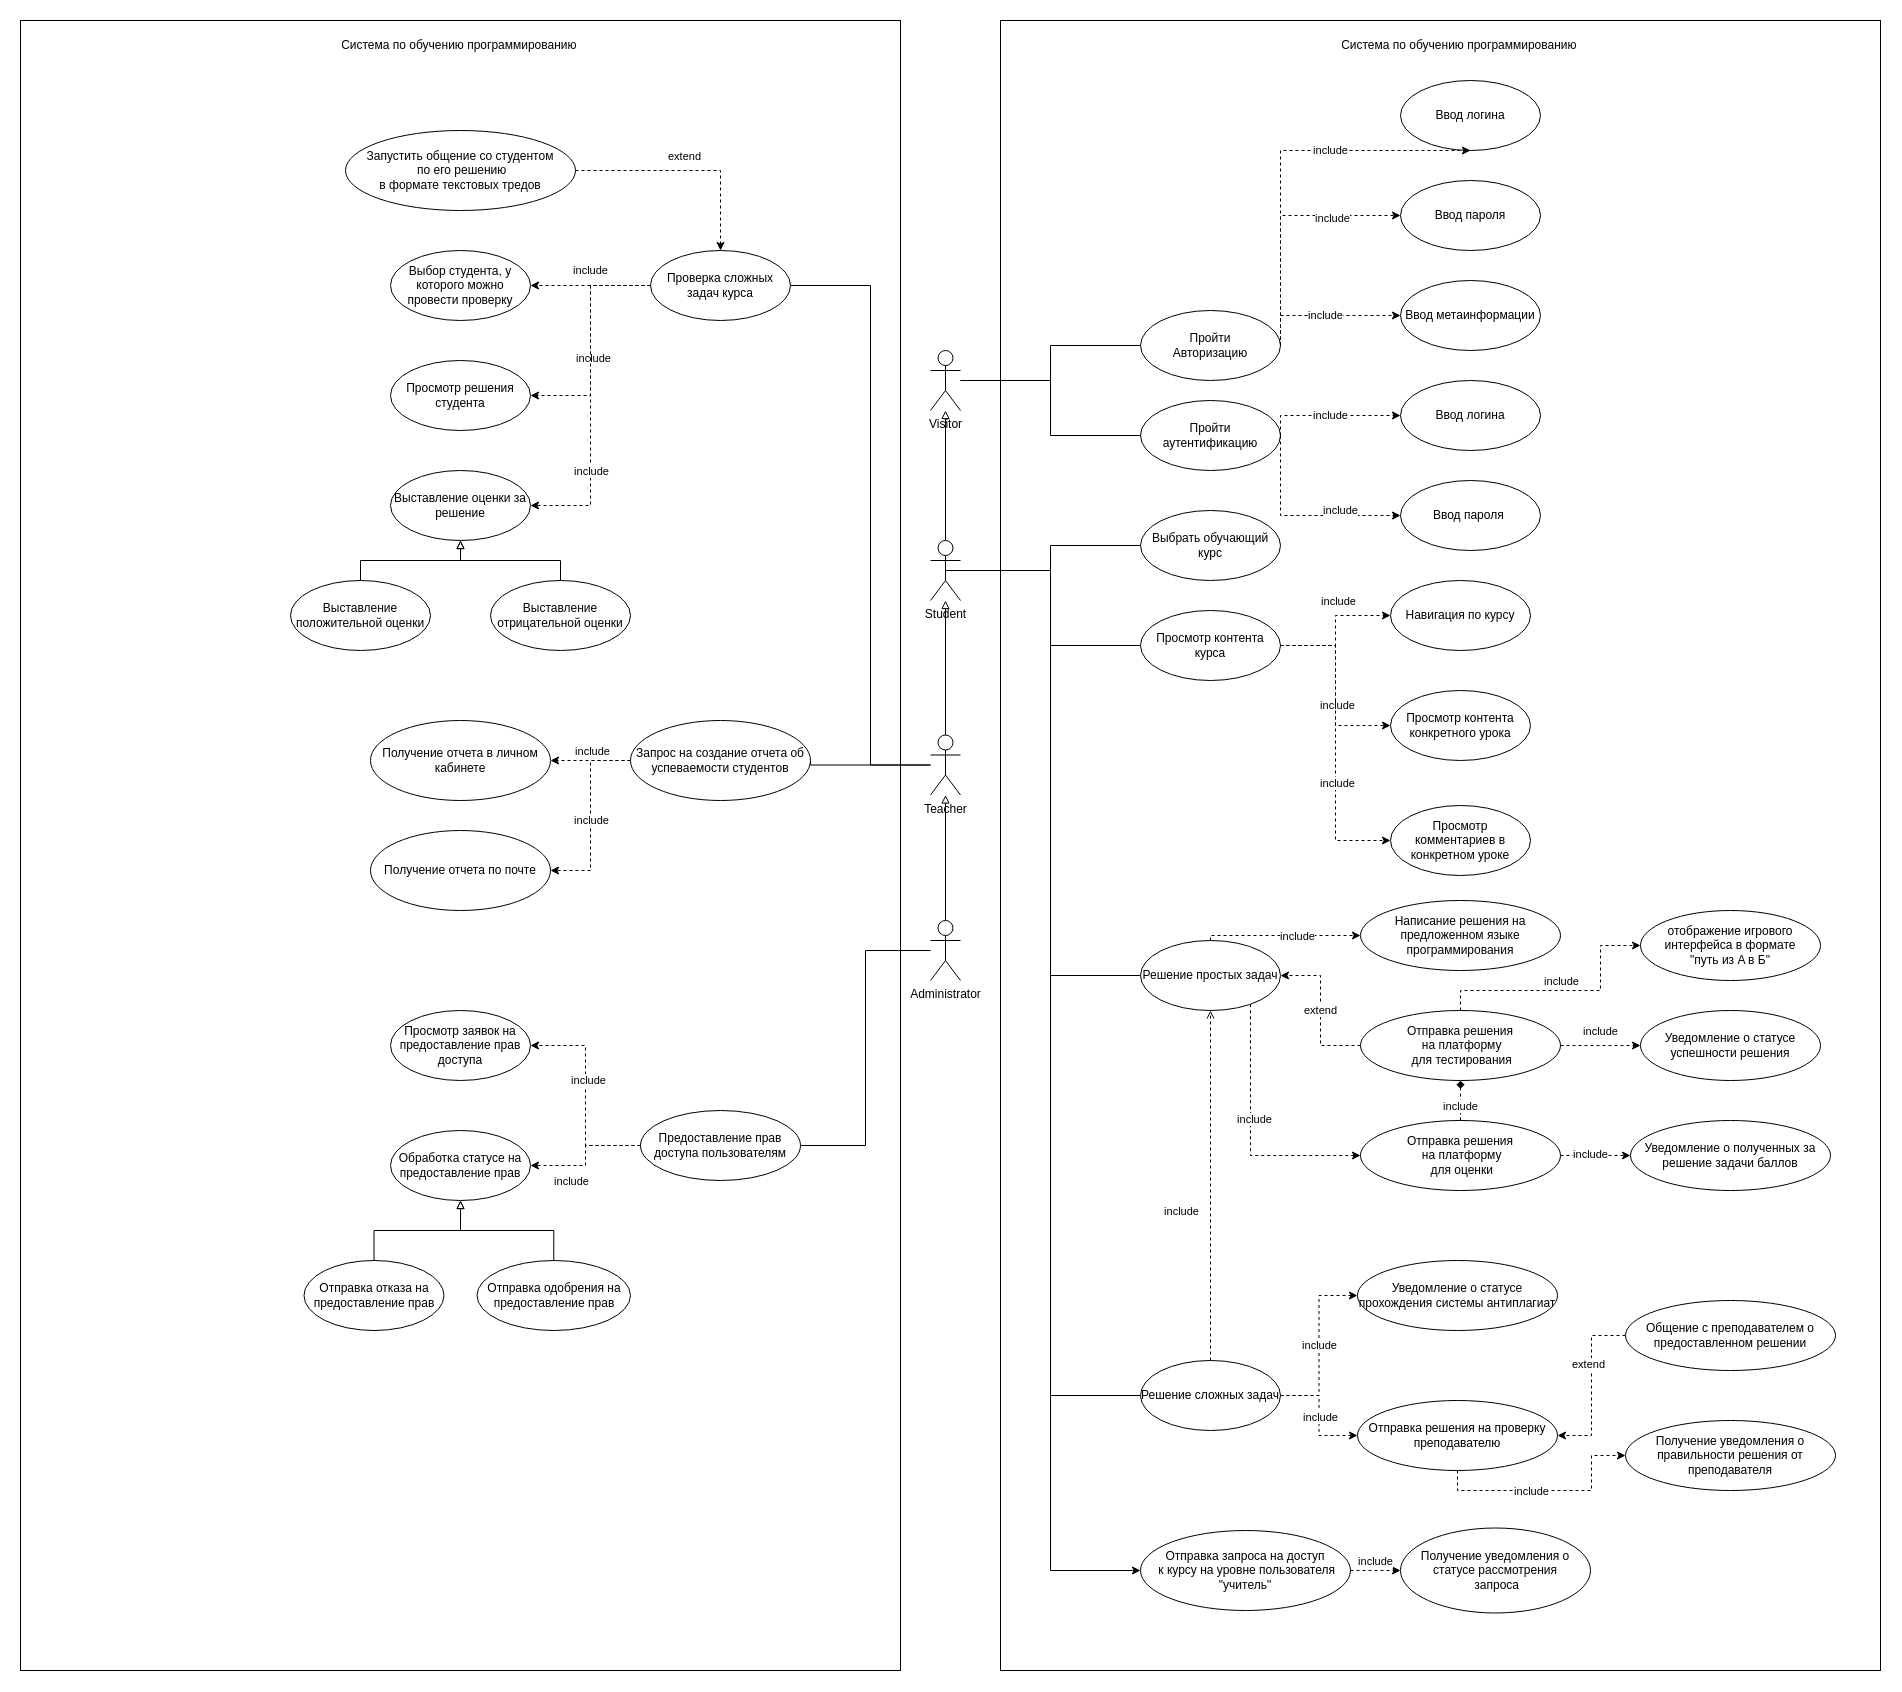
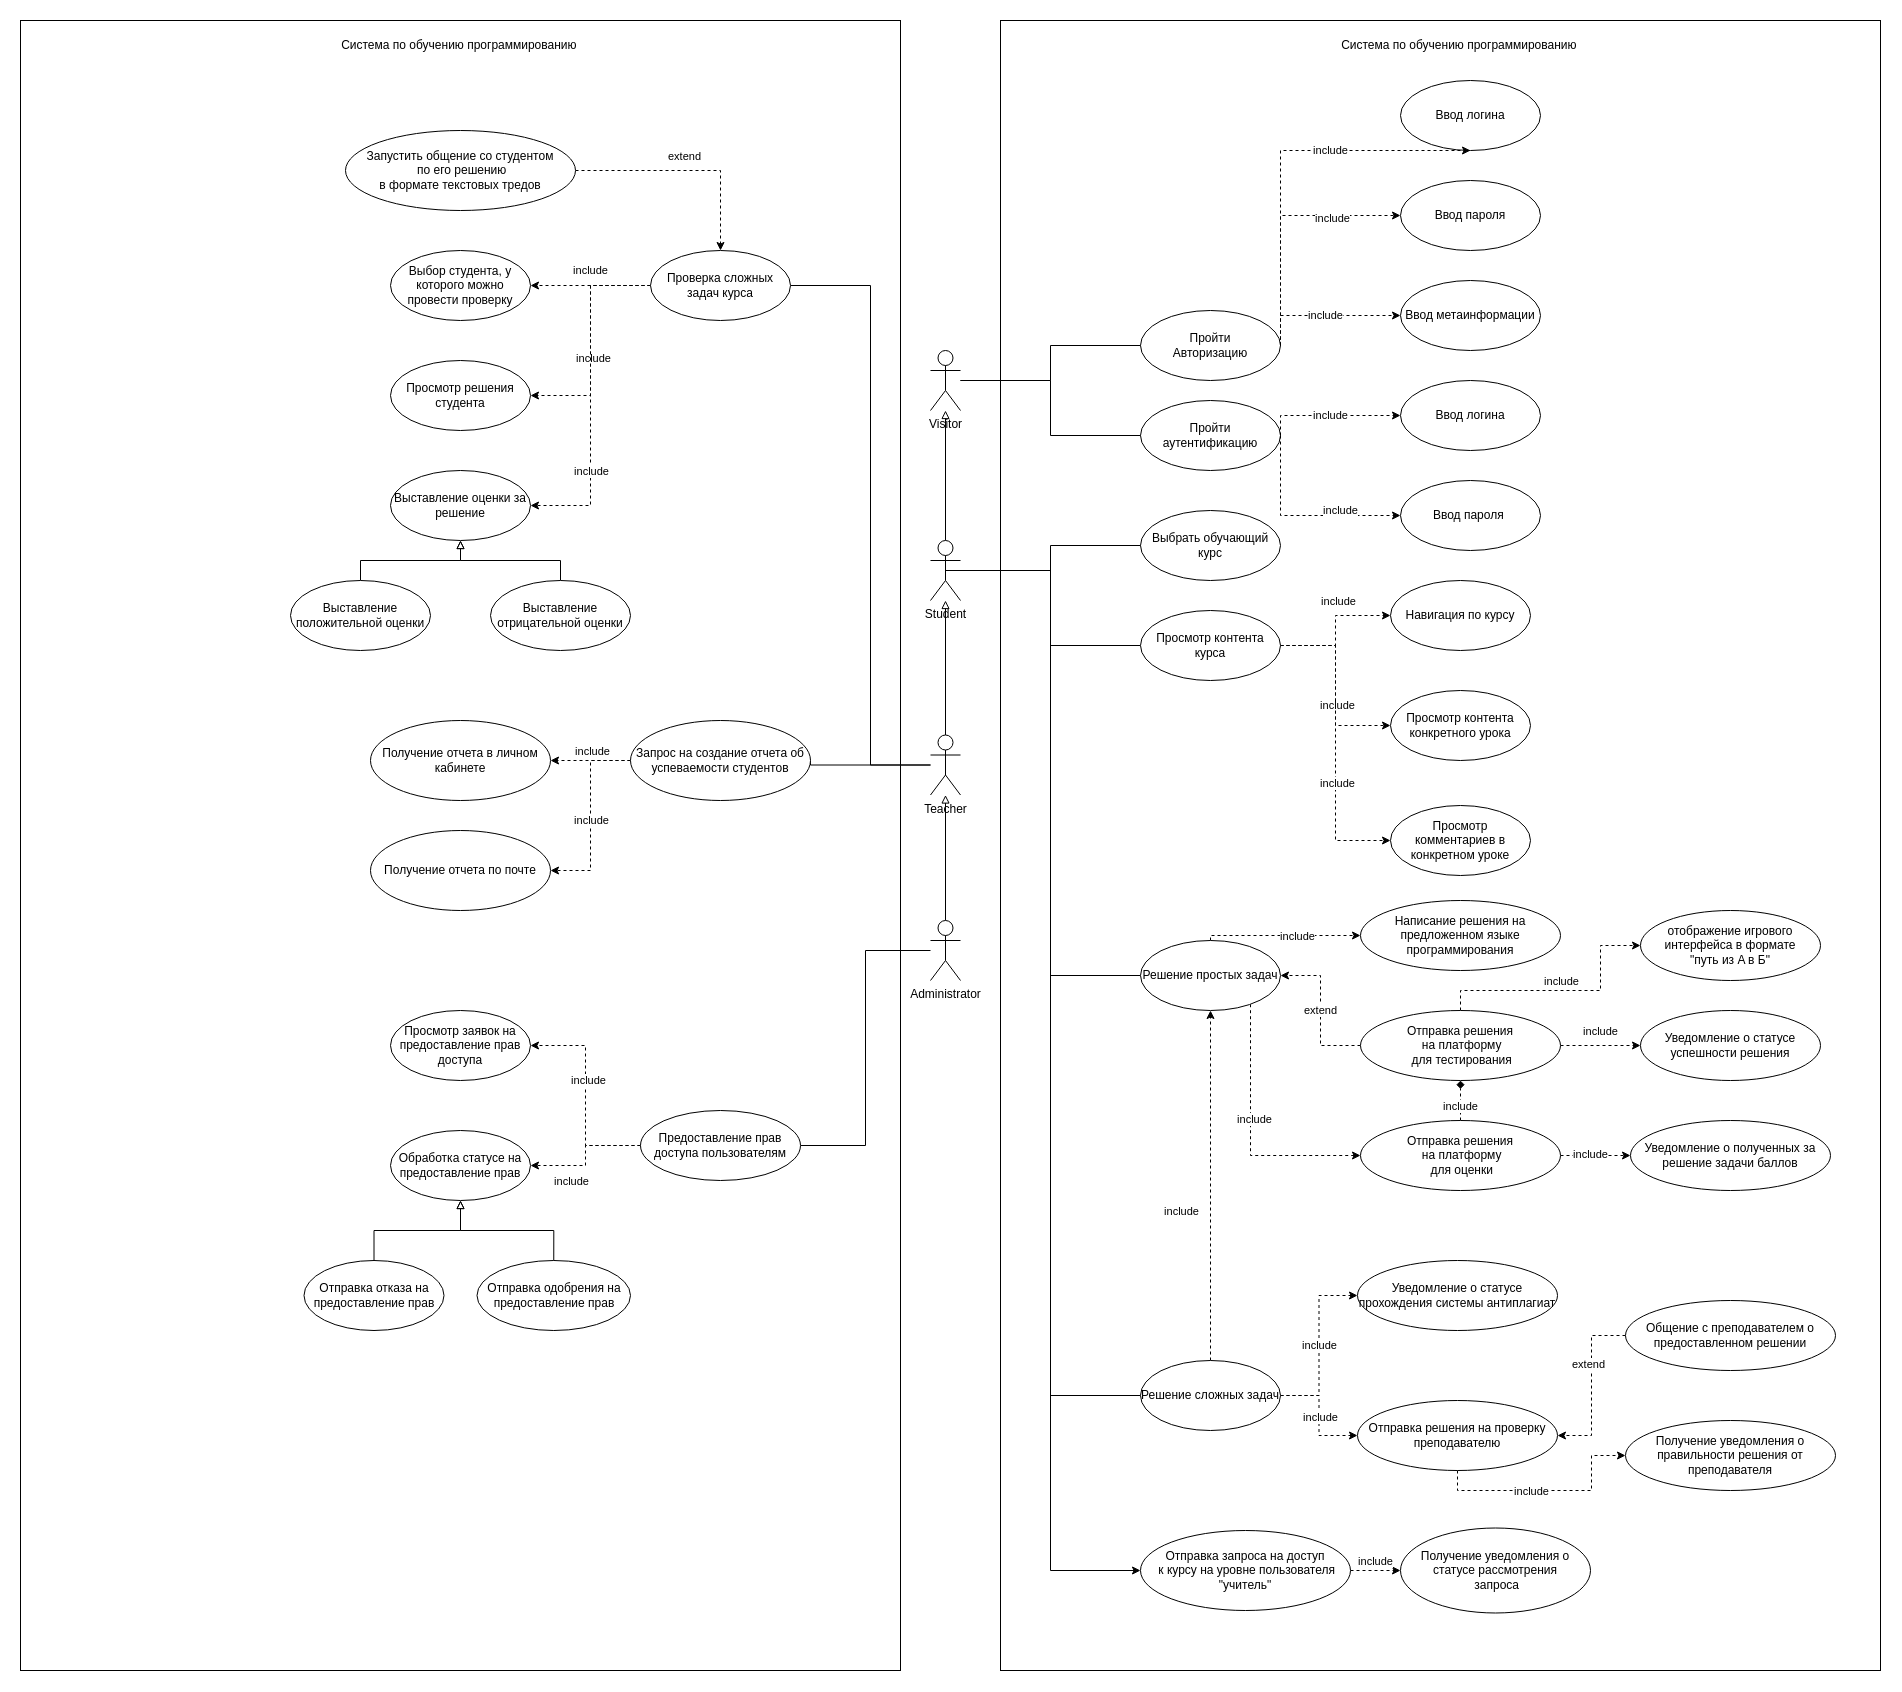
- <mxCell id="55" style="edgeStyle=orthogonalEdgeStyle;rounded=0;orthogonalLoop=1;jettySize=auto;html=1;entryX=0.5;entryY=1;entryDx=0;entryDy=0;dashed=1;endArrow=open;" parent="1" source="60" target="40" edge="1"><mxGeometry relative="1" as="geometry" /></mxCell>
+ <mxCell id="55" style="edgeStyle=orthogonalEdgeStyle;rounded=0;orthogonalLoop=1;jettySize=auto;html=1;entryX=0.5;entryY=1;entryDx=0;entryDy=0;dashed=1;" parent="1" source="60" target="40" edge="1"><mxGeometry relative="1" as="geometry" /></mxCell>
